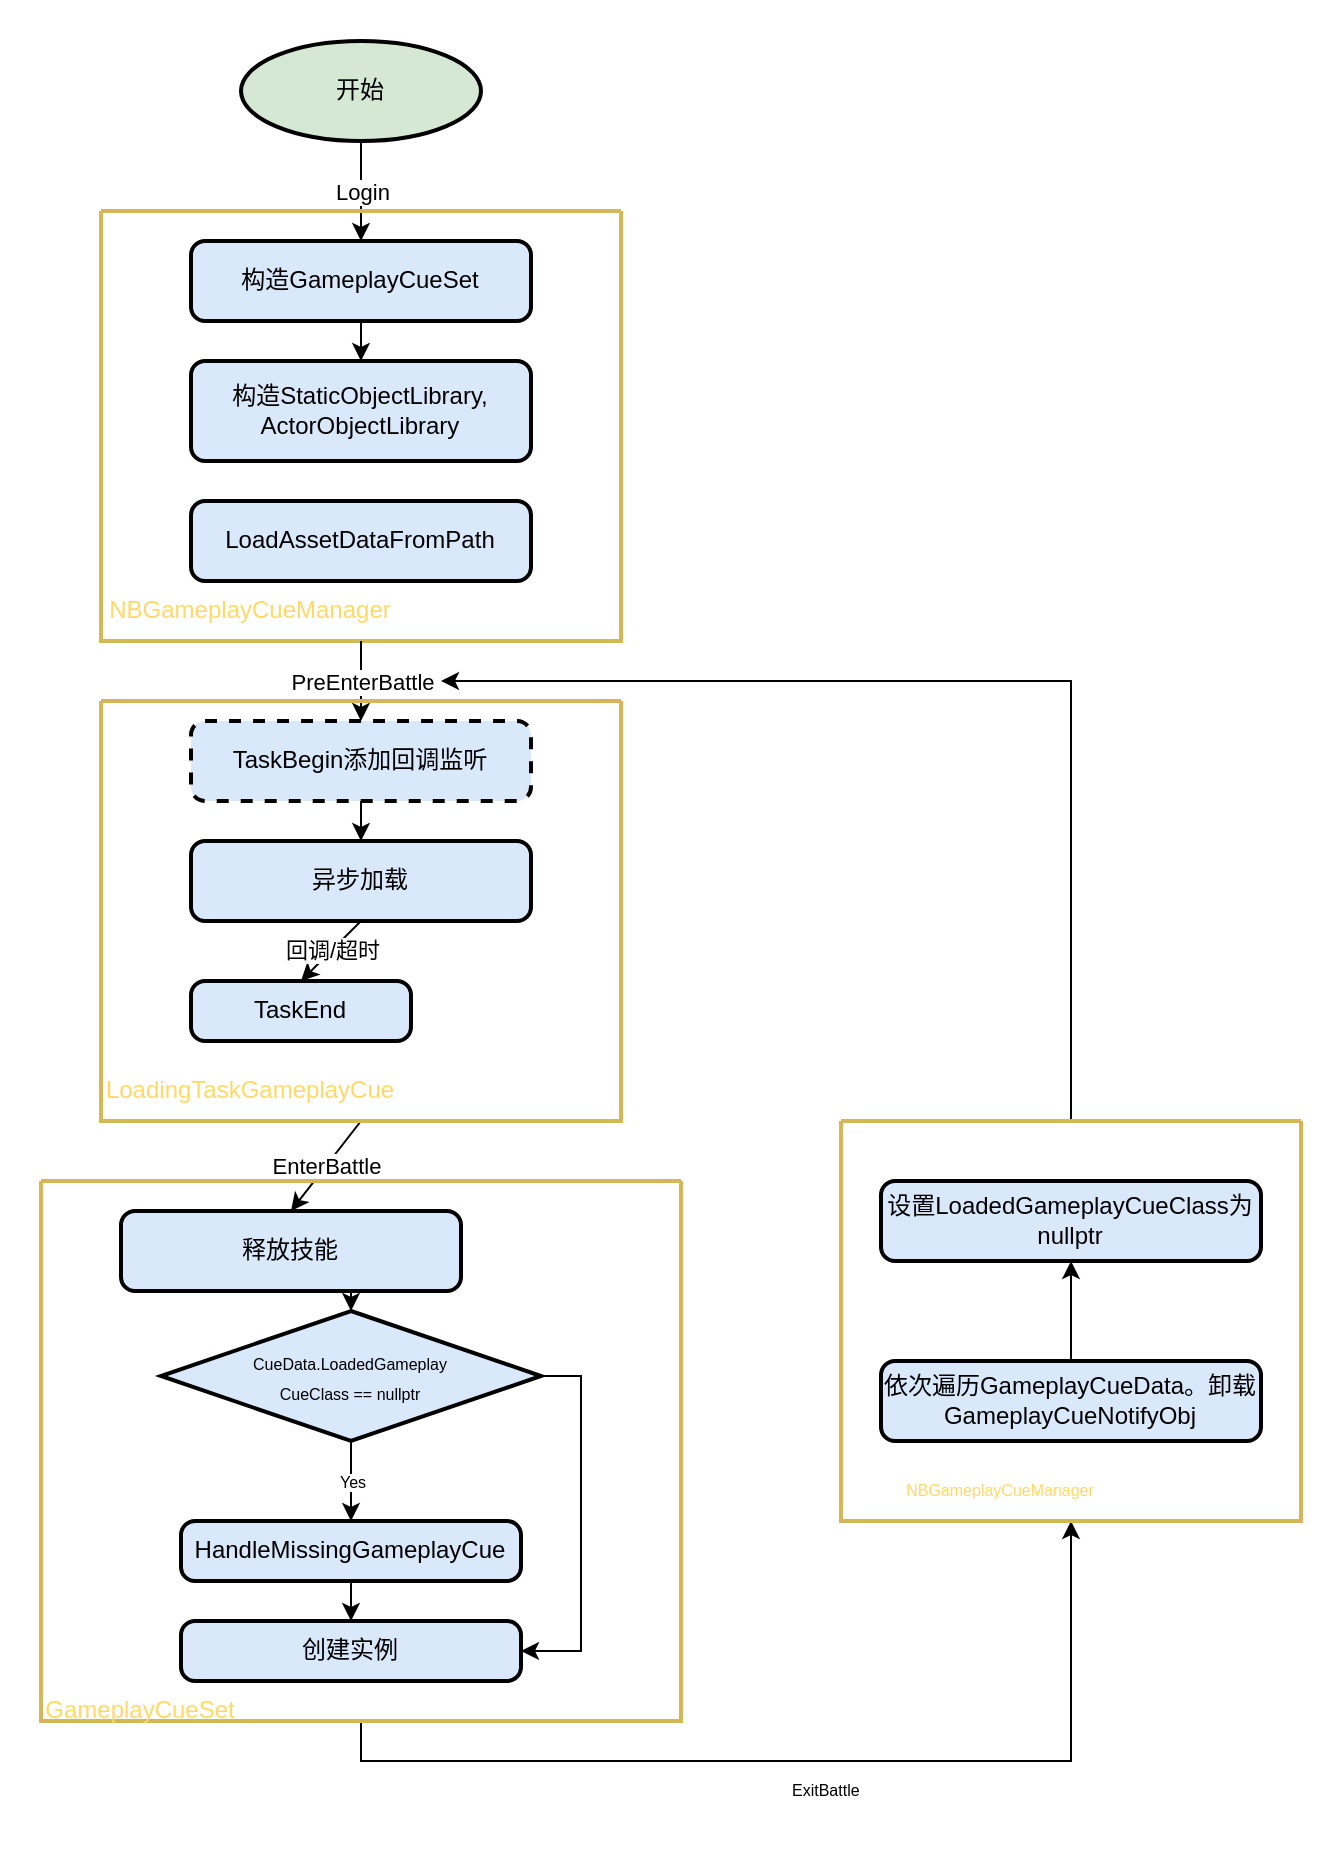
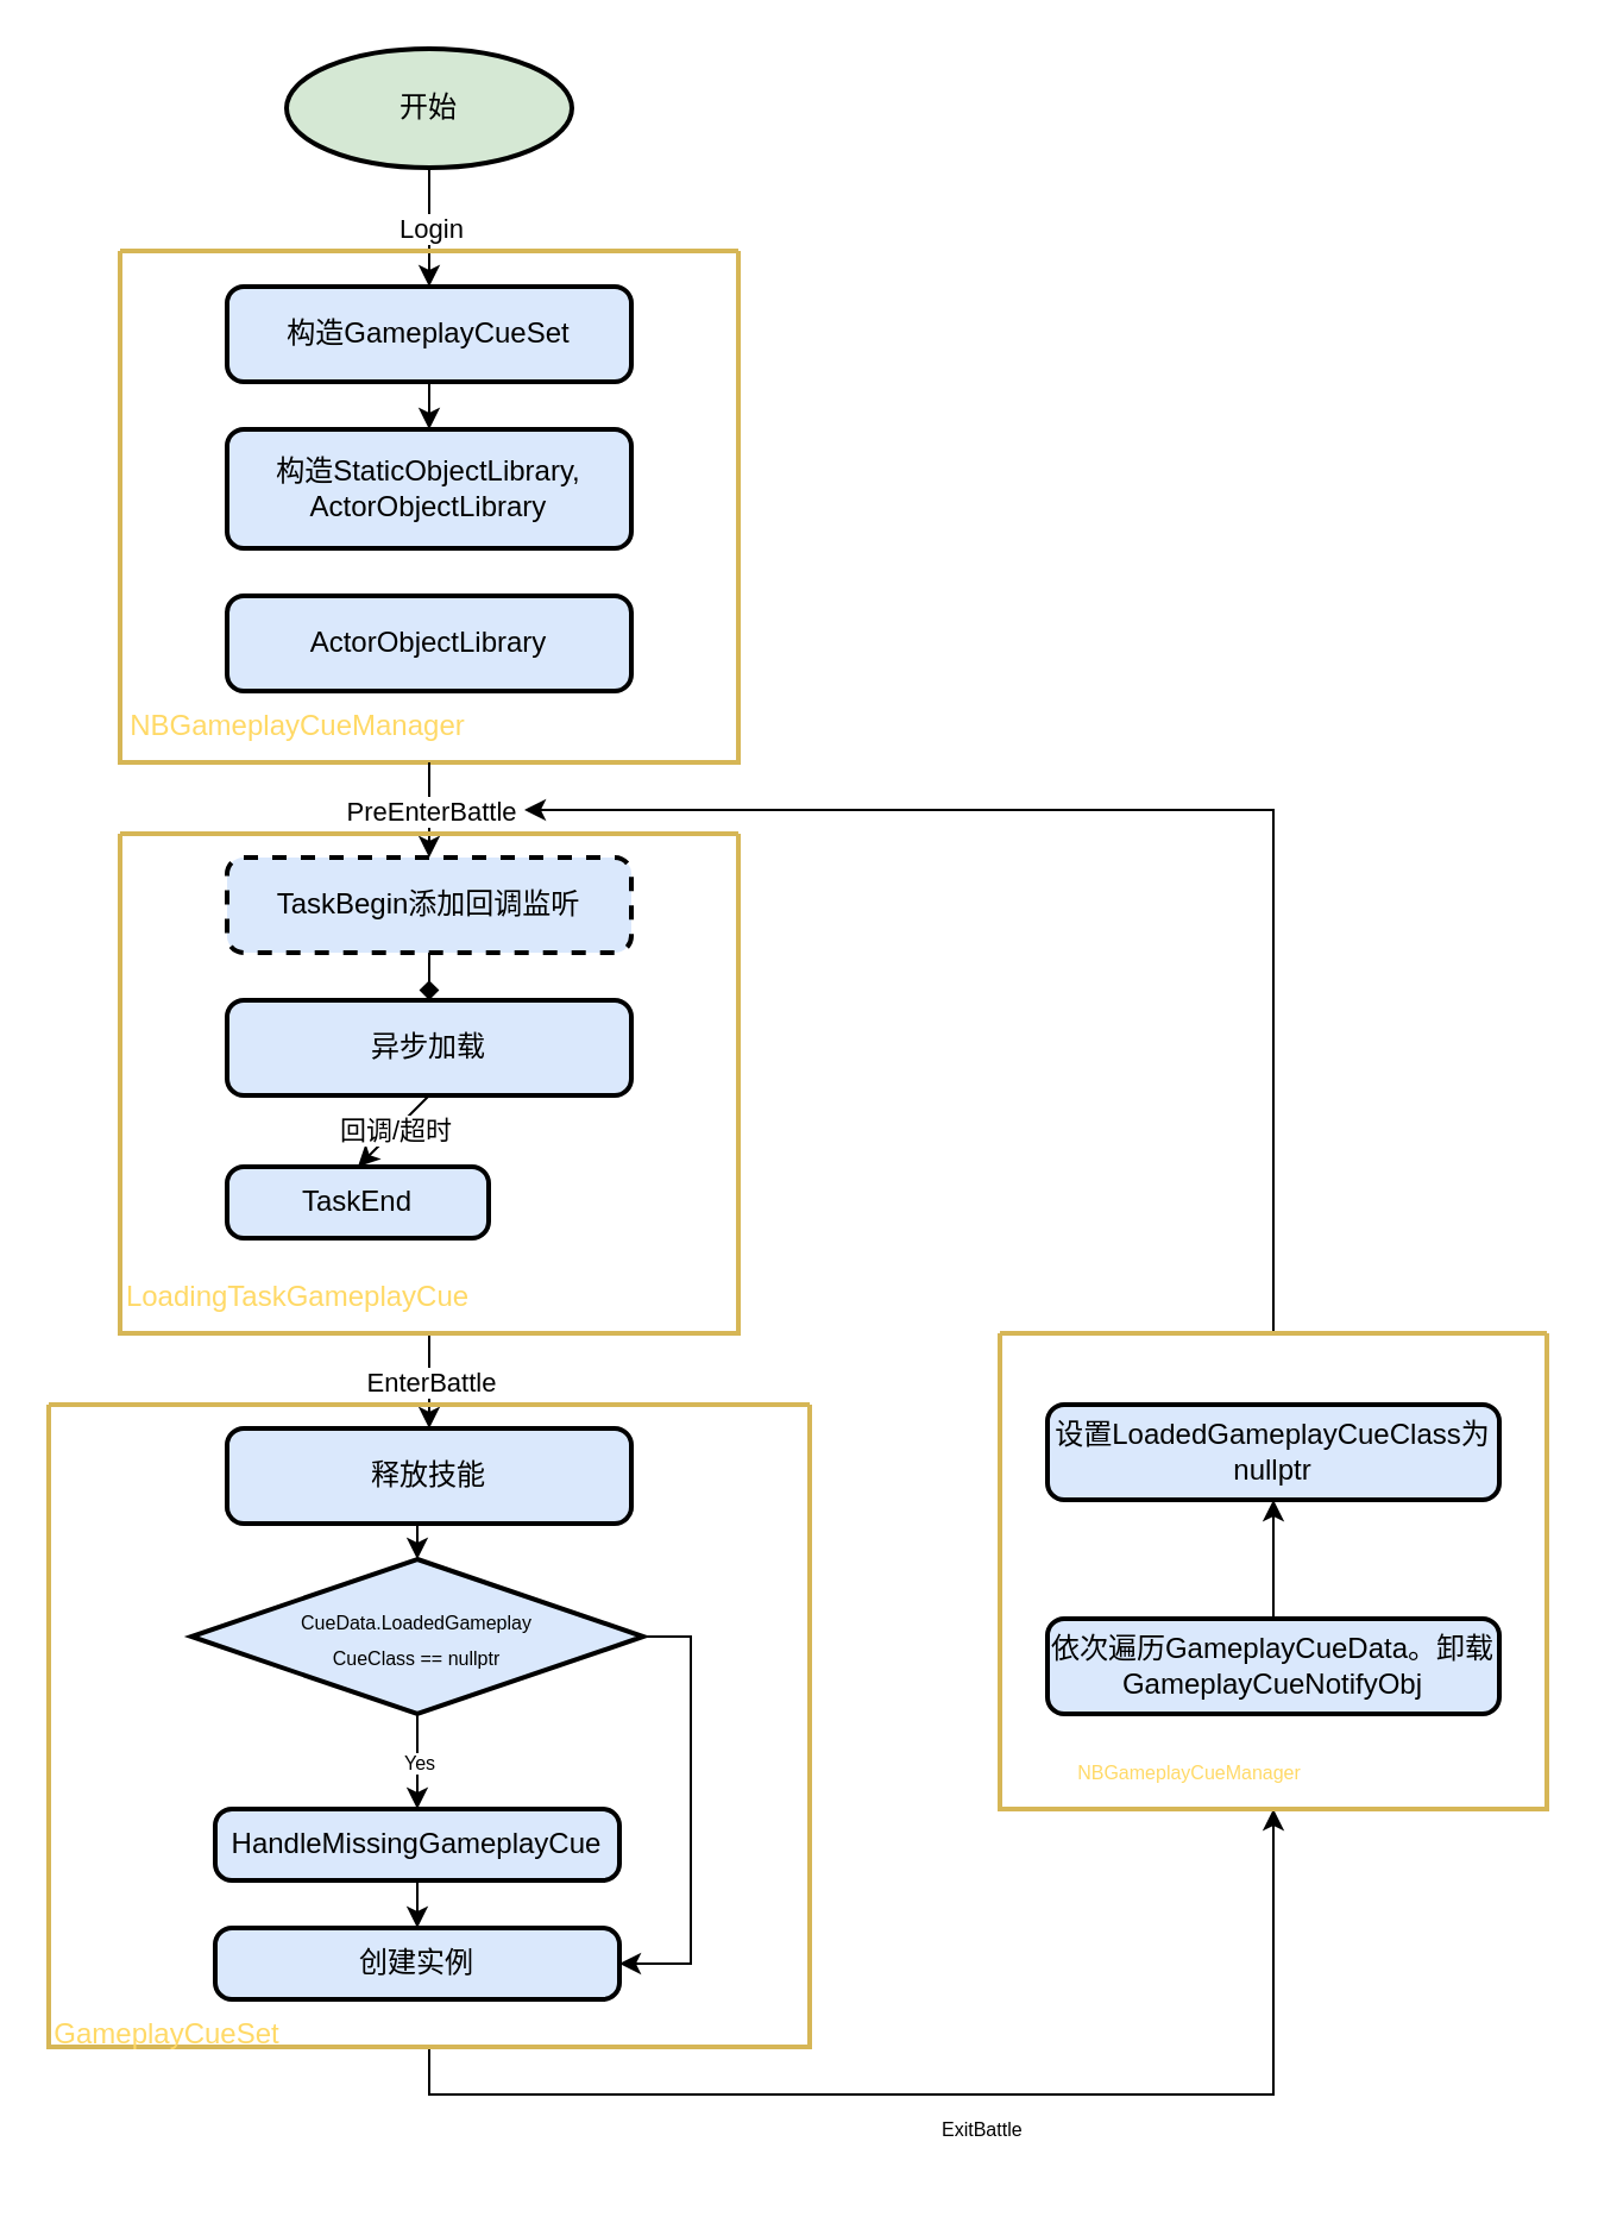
- <mxCell id="6" value="LoadAssetDataFromPath" style="rounded=1;whiteSpace=wrap;html=1;absoluteArcSize=1;arcSize=14;strokeWidth=2;strokeColor=#000000;fillColor=#dae8fc;" vertex="1" parent="1"><mxGeometry x="95" y="250" width="170" height="40" as="geometry" /></mxCell>
+ <mxCell id="6" value="ActorObjectLibrary" style="rounded=1;whiteSpace=wrap;html=1;absoluteArcSize=1;arcSize=14;strokeWidth=2;strokeColor=#000000;fillColor=#dae8fc;" vertex="1" parent="1"><mxGeometry x="95" y="250" width="170" height="40" as="geometry" /></mxCell>
- <mxCell id="15" value="" style="endArrow=classic;html=1;rounded=0;exitX=0.5;exitY=1;exitDx=0;exitDy=0;" edge="1" parent="1" source="11" target="14"><mxGeometry relative="1" as="geometry"><mxPoint x="180" y="410" as="sourcePoint" /><mxPoint x="280" y="410" as="targetPoint" /></mxGeometry></mxCell>
+ <mxCell id="15" value="" style="endArrow=diamond;html=1;rounded=0;exitX=0.5;exitY=1;exitDx=0;exitDy=0;" edge="1" parent="1" source="11" target="14"><mxGeometry relative="1" as="geometry"><mxPoint x="180" y="410" as="sourcePoint" /><mxPoint x="280" y="410" as="targetPoint" /></mxGeometry></mxCell>
- <mxCell id="21" value="释放技能" style="rounded=1;whiteSpace=wrap;html=1;absoluteArcSize=1;arcSize=14;strokeWidth=2;strokeColor=#000000;fillColor=#dae8fc;" vertex="1" parent="1"><mxGeometry x="60" y="605" width="170" height="40" as="geometry" /></mxCell>
+ <mxCell id="21" value="释放技能" style="rounded=1;whiteSpace=wrap;html=1;absoluteArcSize=1;arcSize=14;strokeWidth=2;strokeColor=#000000;fillColor=#dae8fc;" vertex="1" parent="1"><mxGeometry x="95" y="600" width="170" height="40" as="geometry" /></mxCell>
